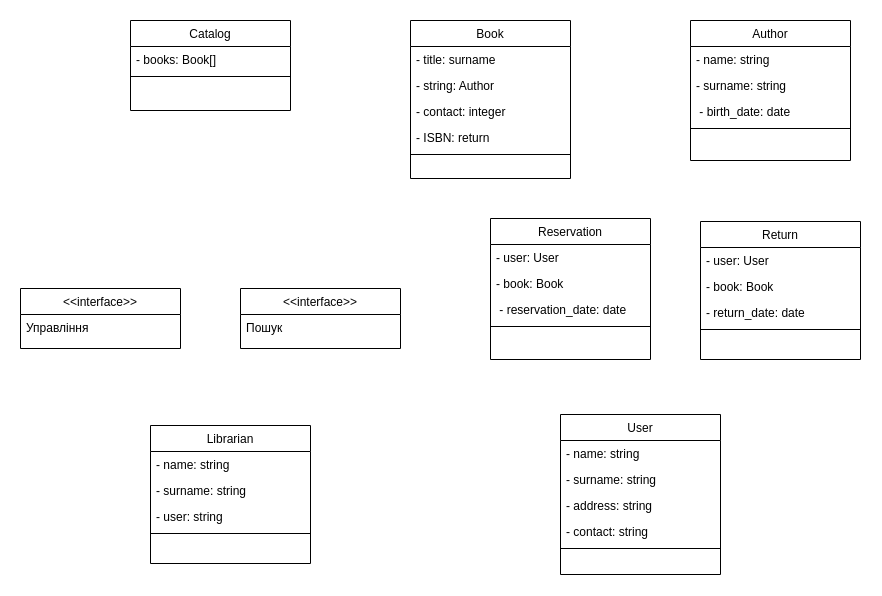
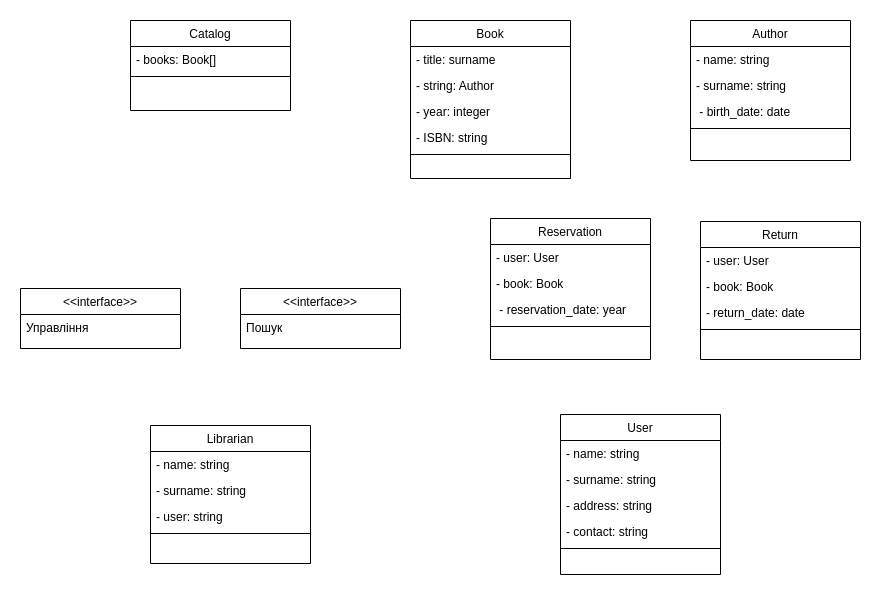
- <mxCell id="33" value="- contact: integer" style="text;align=left;verticalAlign=top;spacingLeft=4;spacingRight=4;overflow=hidden;rotatable=0;points=[[0,0.5],[1,0.5]];portConstraint=eastwest;rounded=0;shadow=0;html=0;" vertex="1" parent="30"><mxGeometry y="78" width="160" height="26" as="geometry" /></mxCell>
+ <mxCell id="33" value="- year: integer" style="text;align=left;verticalAlign=top;spacingLeft=4;spacingRight=4;overflow=hidden;rotatable=0;points=[[0,0.5],[1,0.5]];portConstraint=eastwest;rounded=0;shadow=0;html=0;" vertex="1" parent="30"><mxGeometry y="78" width="160" height="26" as="geometry" /></mxCell>
- <mxCell id="34" value="- ISBN: return" style="text;align=left;verticalAlign=top;spacingLeft=4;spacingRight=4;overflow=hidden;rotatable=0;points=[[0,0.5],[1,0.5]];portConstraint=eastwest;rounded=0;shadow=0;html=0;" vertex="1" parent="30"><mxGeometry y="104" width="160" height="26" as="geometry" /></mxCell>
+ <mxCell id="34" value="- ISBN: string" style="text;align=left;verticalAlign=top;spacingLeft=4;spacingRight=4;overflow=hidden;rotatable=0;points=[[0,0.5],[1,0.5]];portConstraint=eastwest;rounded=0;shadow=0;html=0;" vertex="1" parent="30"><mxGeometry y="104" width="160" height="26" as="geometry" /></mxCell>
- <mxCell id="14" value=" - reservation_date: date" style="text;align=left;verticalAlign=top;spacingLeft=4;spacingRight=4;overflow=hidden;rotatable=0;points=[[0,0.5],[1,0.5]];portConstraint=eastwest;rounded=0;shadow=0;html=0;" vertex="1" parent="11"><mxGeometry y="78" width="160" height="26" as="geometry" /></mxCell>
+ <mxCell id="14" value=" - reservation_date: year" style="text;align=left;verticalAlign=top;spacingLeft=4;spacingRight=4;overflow=hidden;rotatable=0;points=[[0,0.5],[1,0.5]];portConstraint=eastwest;rounded=0;shadow=0;html=0;" vertex="1" parent="11"><mxGeometry y="78" width="160" height="26" as="geometry" /></mxCell>
